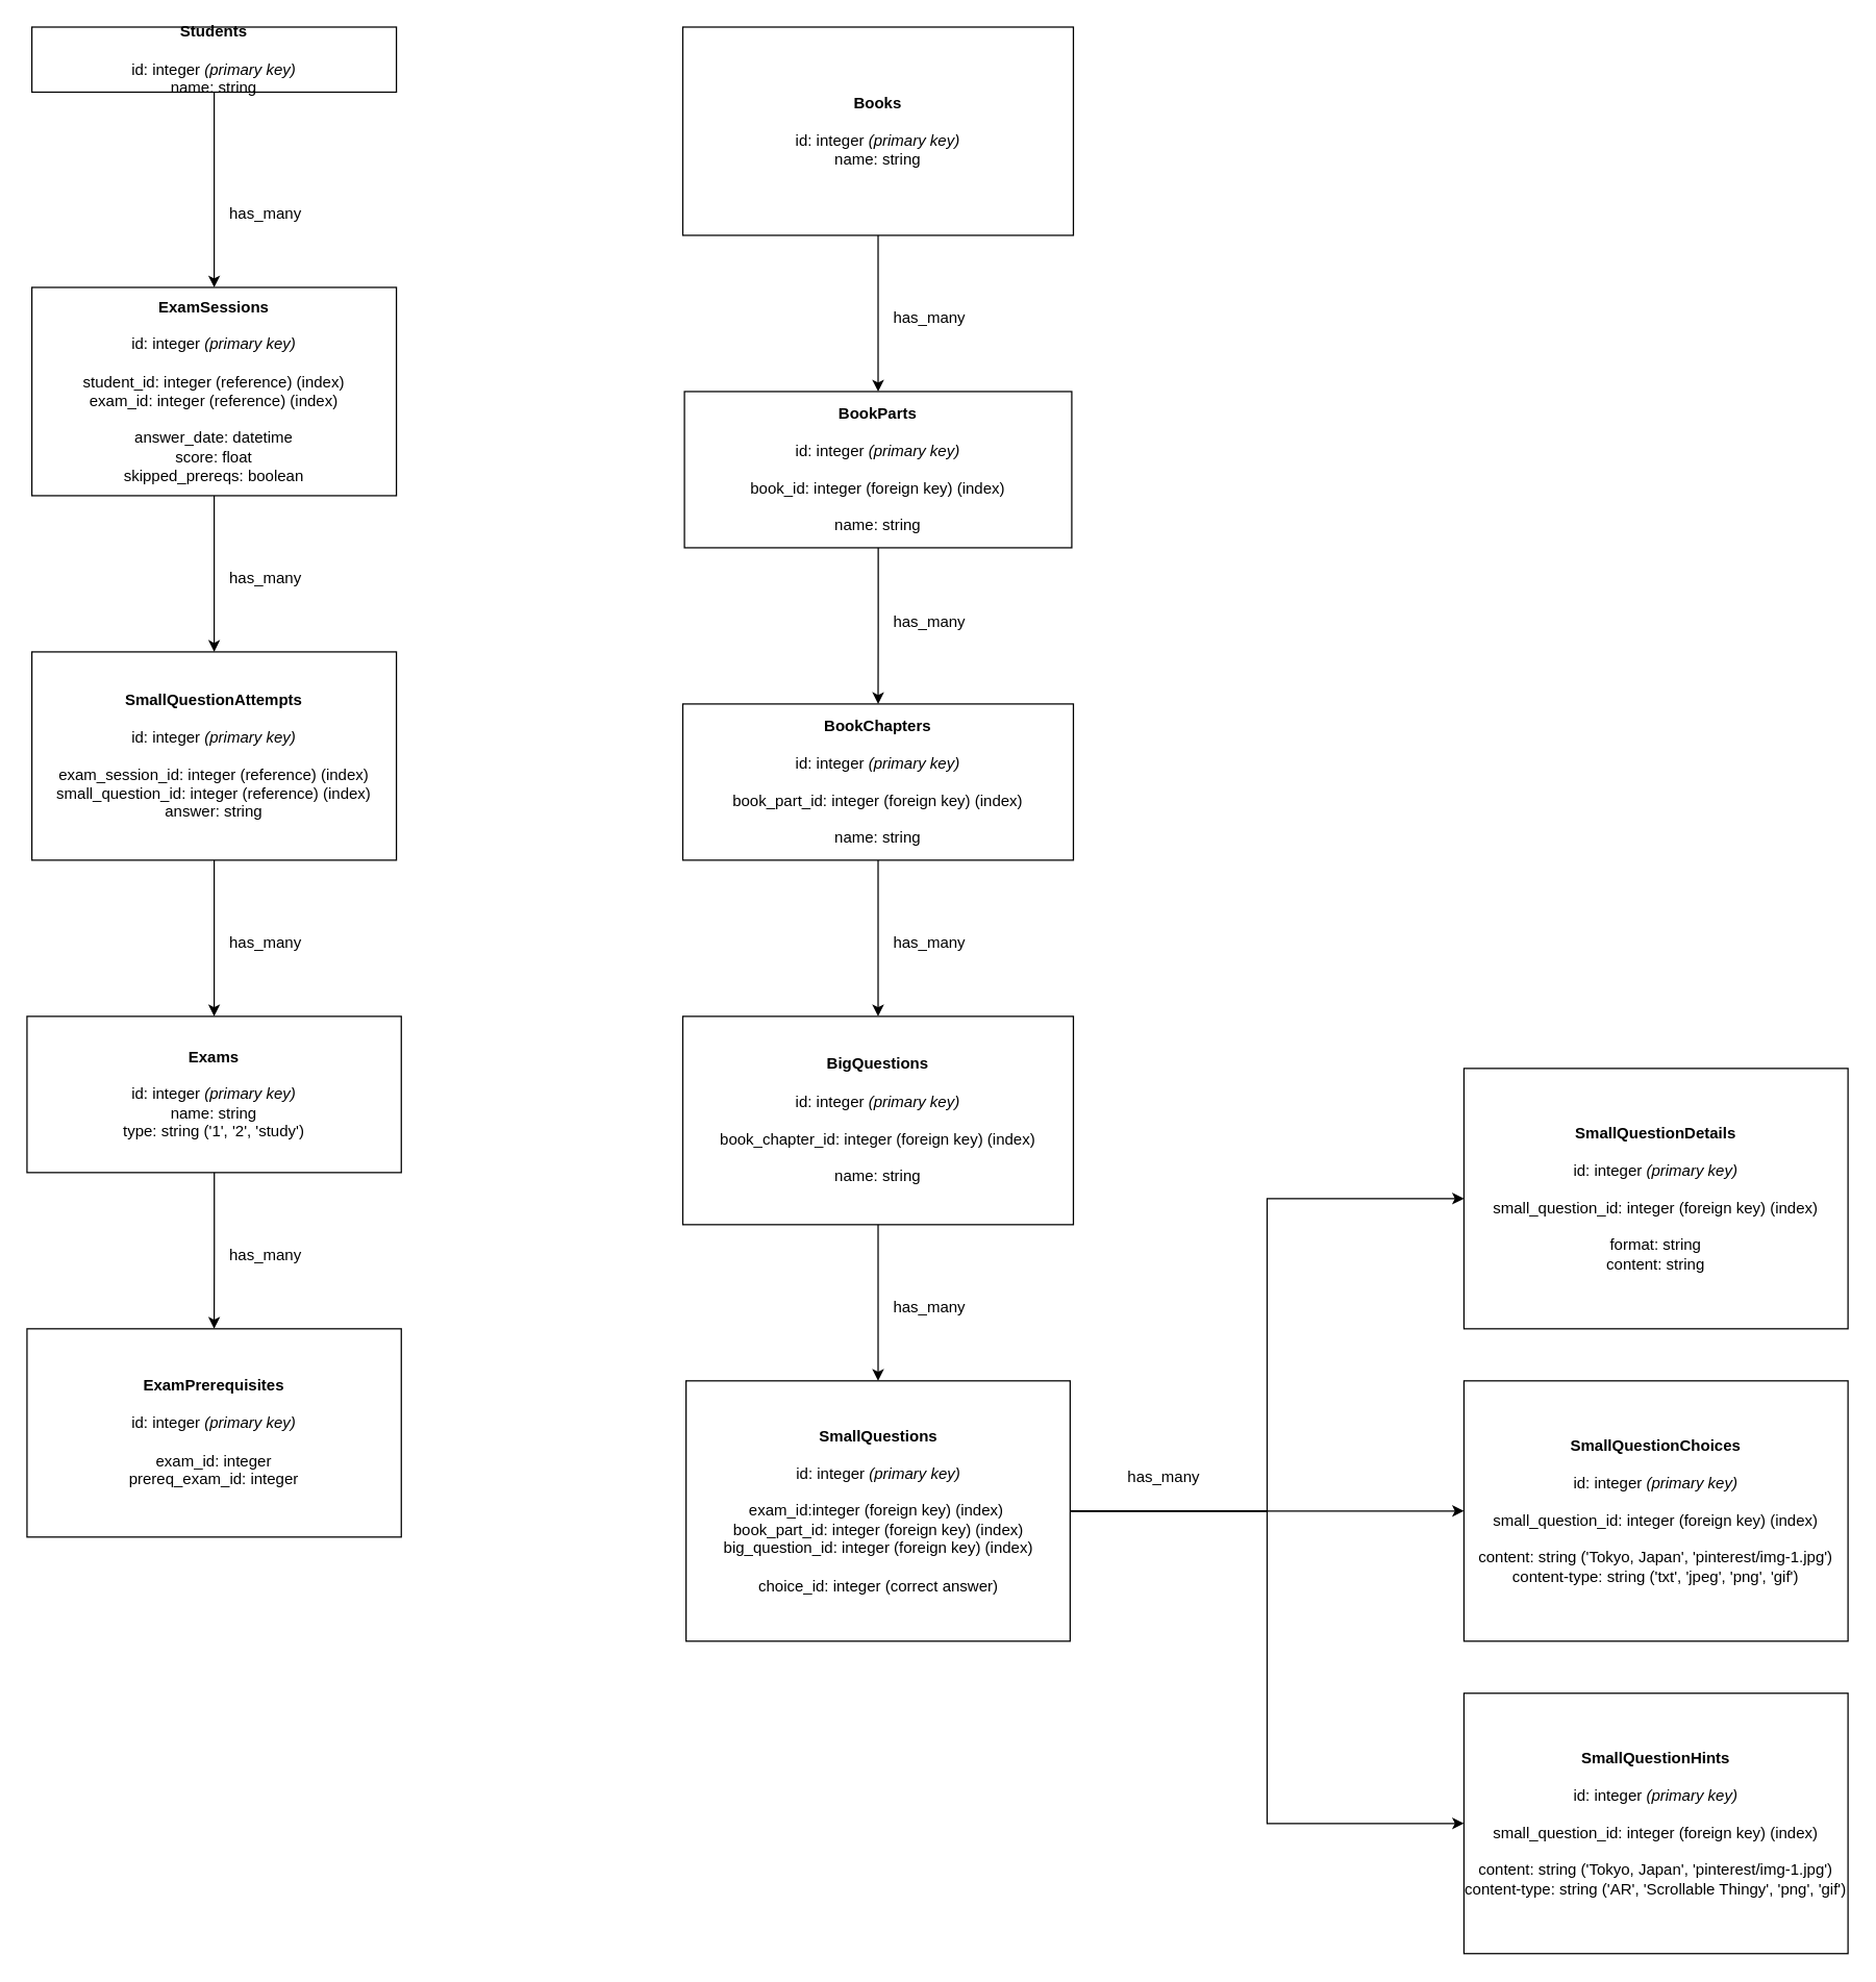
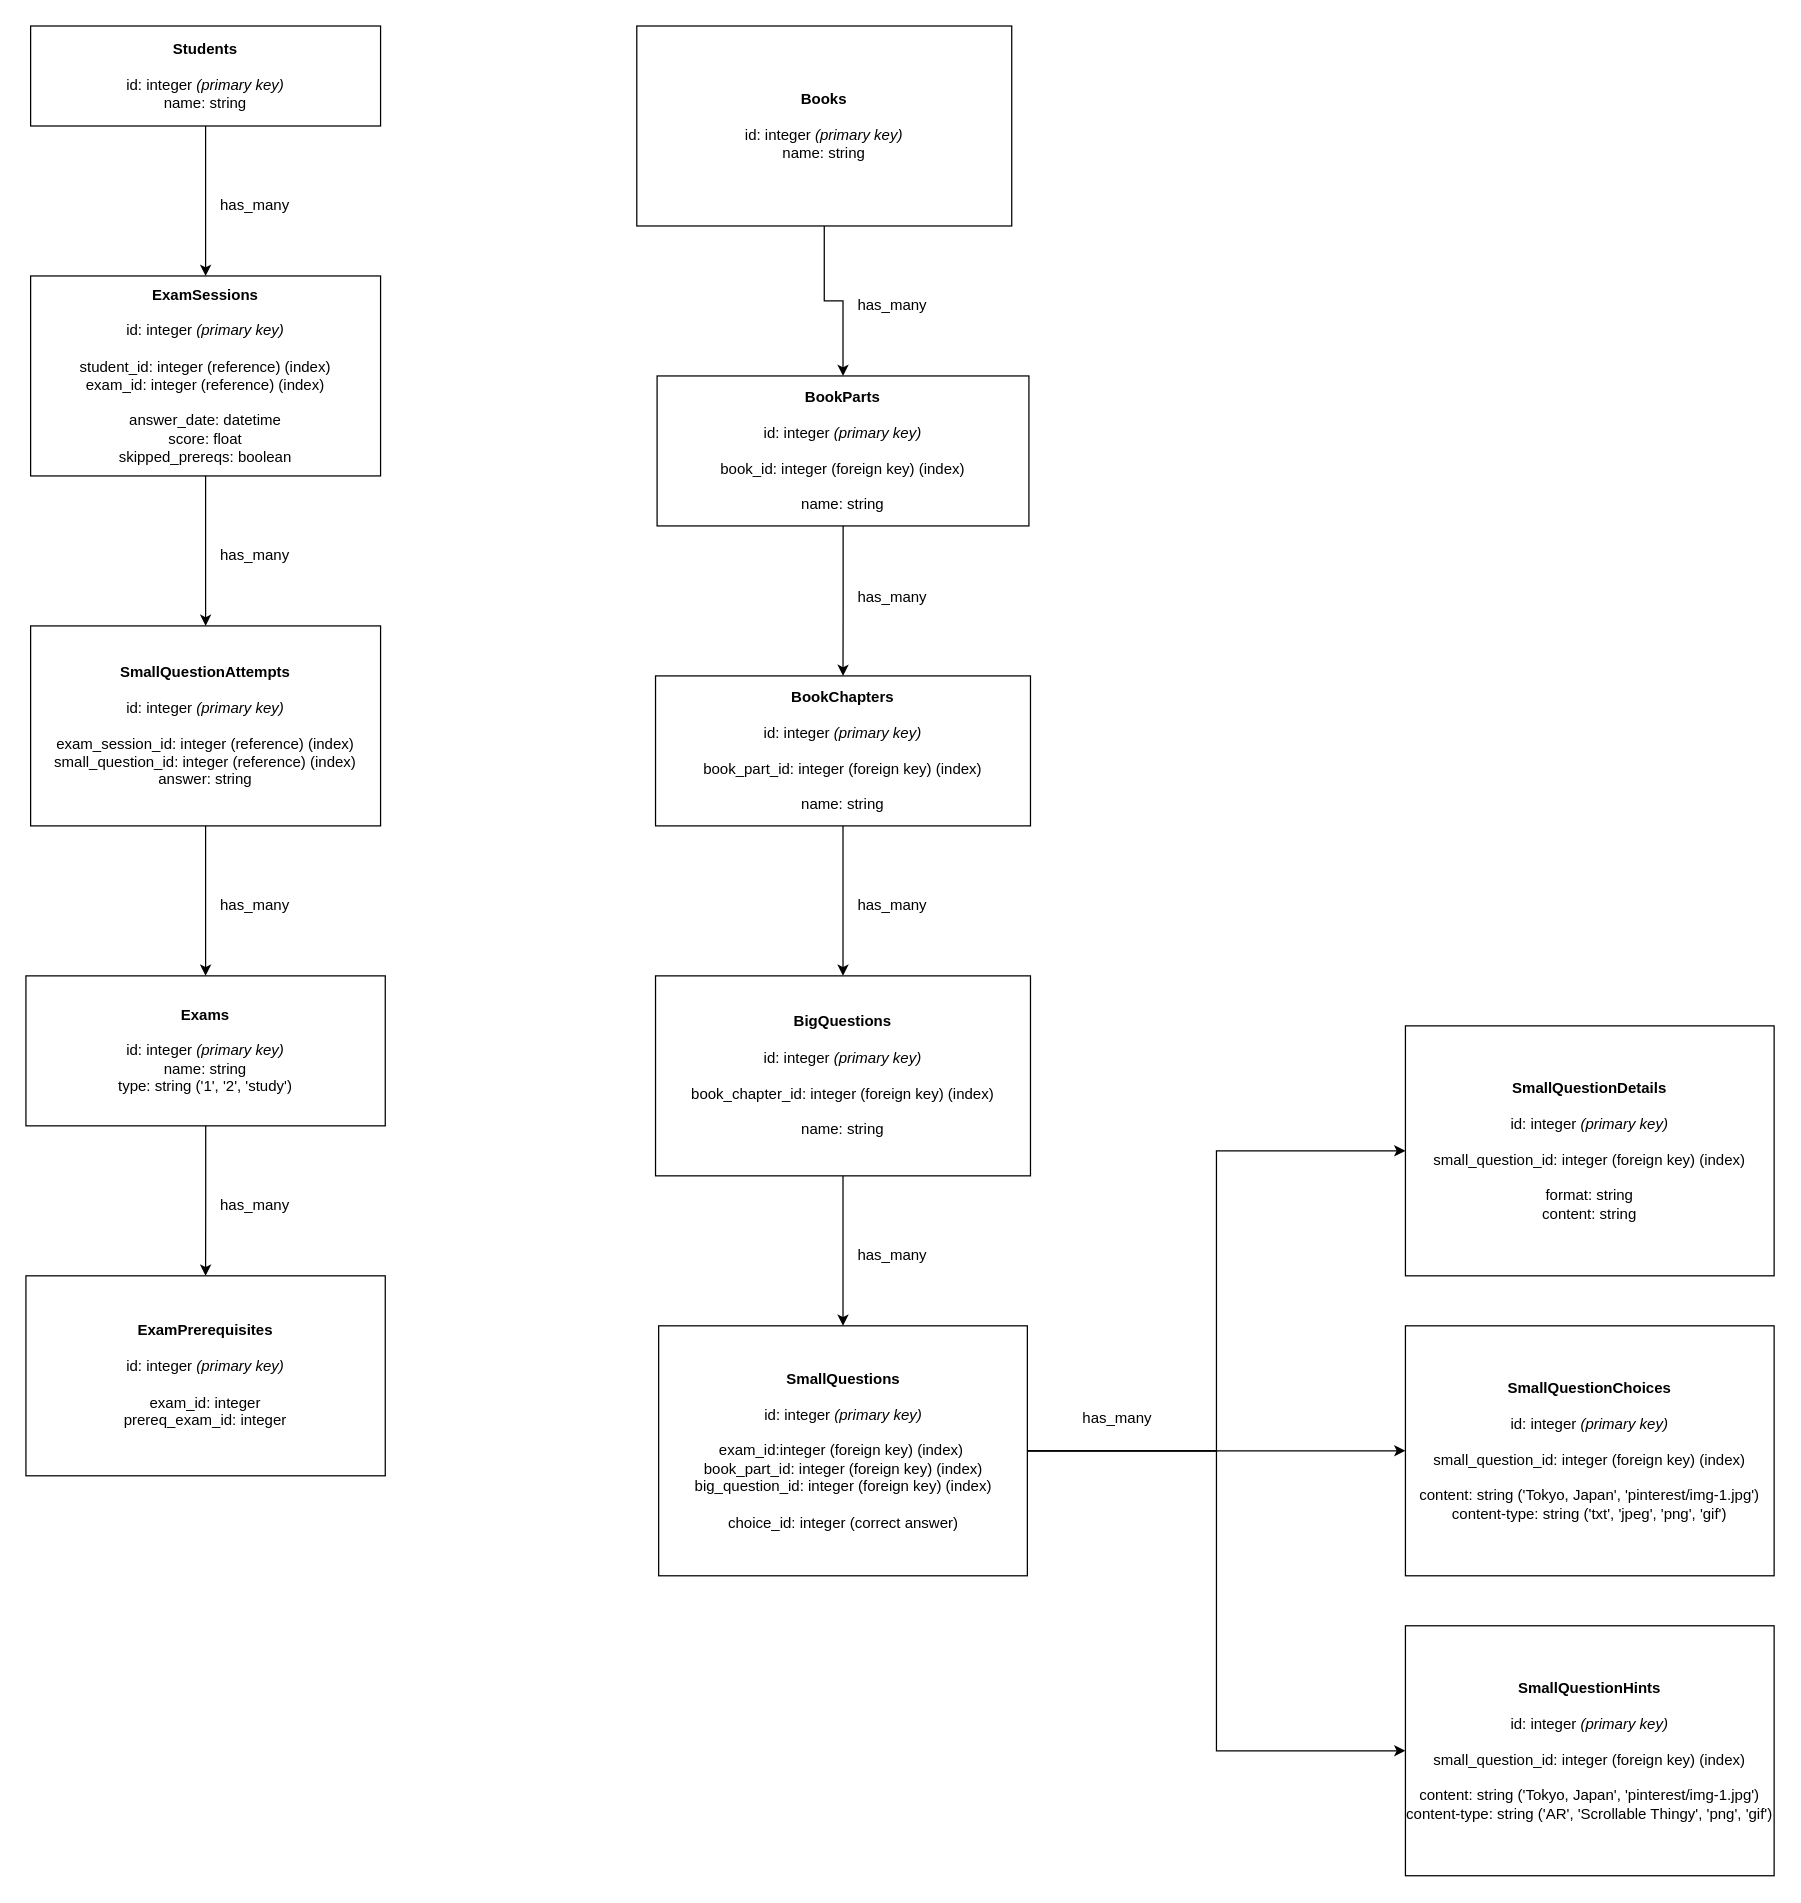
- <mxCell id="3" value="&lt;b&gt;Students&lt;/b&gt;&lt;br&gt;&lt;br&gt;id: integer&lt;i&gt;&amp;nbsp;(primary key)&lt;/i&gt;&lt;br&gt;name: string" style="rounded=0;whiteSpace=wrap;html=1;" vertex="1" parent="1"><mxGeometry x="24" y="20" width="280" height="50" as="geometry" /></mxCell>
+ <mxCell id="3" value="&lt;b&gt;Students&lt;/b&gt;&lt;br&gt;&lt;br&gt;id: integer&lt;i&gt;&amp;nbsp;(primary key)&lt;/i&gt;&lt;br&gt;name: string" style="rounded=0;whiteSpace=wrap;html=1;" vertex="1" parent="1"><mxGeometry x="24" y="20" width="280" height="80" as="geometry" /></mxCell>
- <mxCell id="7" value="&lt;b&gt;Books&lt;br&gt;&lt;/b&gt;&lt;br&gt;id: integer&lt;i&gt; (primary key)&lt;/i&gt;&lt;br&gt;name: string" style="rounded=0;whiteSpace=wrap;html=1;" vertex="1" parent="1"><mxGeometry x="524" y="20" width="300" height="160" as="geometry" /></mxCell>
+ <mxCell id="7" value="&lt;b&gt;Books&lt;br&gt;&lt;/b&gt;&lt;br&gt;id: integer&lt;i&gt; (primary key)&lt;/i&gt;&lt;br&gt;name: string" style="rounded=0;whiteSpace=wrap;html=1;" vertex="1" parent="1"><mxGeometry x="509" y="20" width="300" height="160" as="geometry" /></mxCell>
